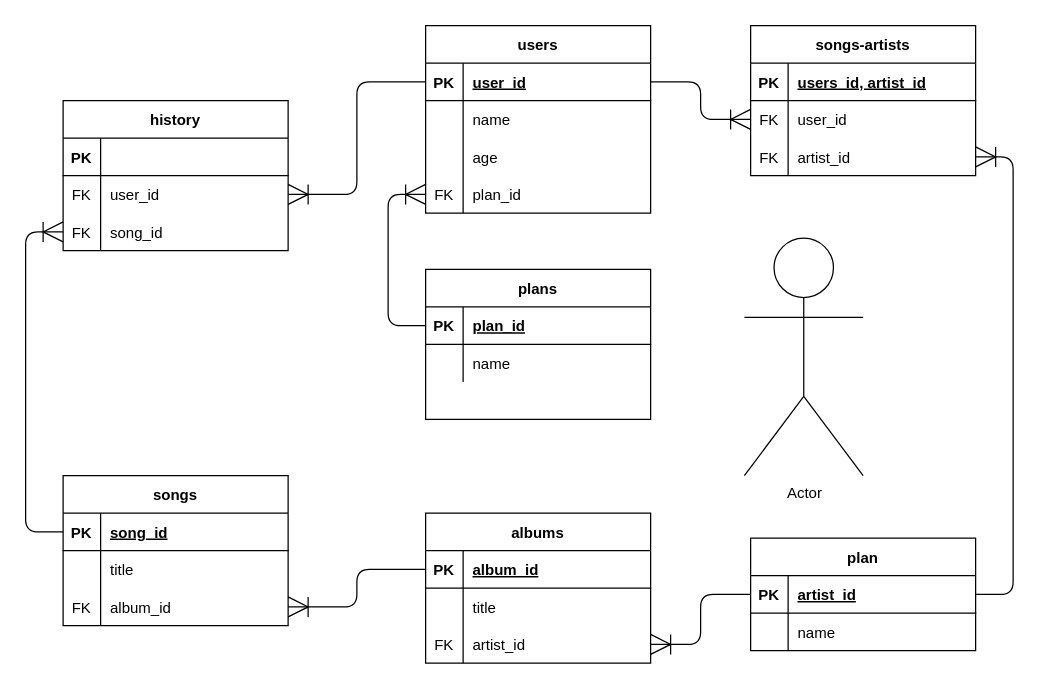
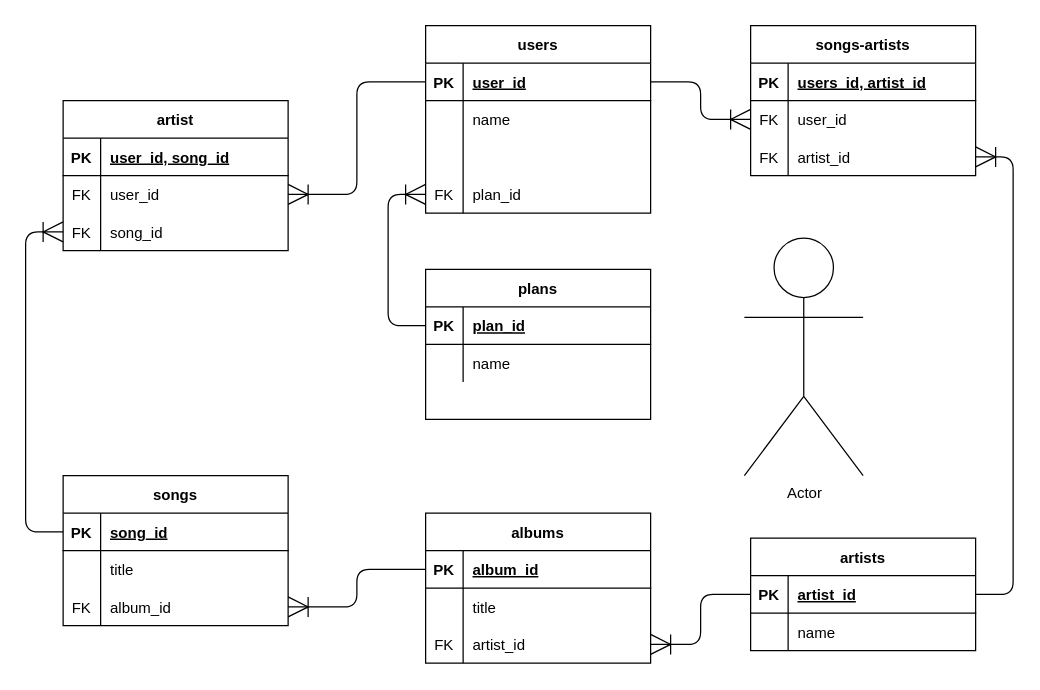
- <mxCell id="24" value="history" style="shape=table;startSize=30;container=1;collapsible=1;childLayout=tableLayout;fixedRows=1;rowLines=0;fontStyle=1;align=center;resizeLast=1;hachureGap=4;pointerEvents=0;" parent="1" vertex="1"><mxGeometry x="50" y="80" width="180" height="120" as="geometry" /></mxCell>
+ <mxCell id="24" value="artist" style="shape=table;startSize=30;container=1;collapsible=1;childLayout=tableLayout;fixedRows=1;rowLines=0;fontStyle=1;align=center;resizeLast=1;hachureGap=4;pointerEvents=0;" parent="1" vertex="1"><mxGeometry x="50" y="80" width="180" height="120" as="geometry" /></mxCell>
+ <mxCell id="27" value="user_id, song_id" style="shape=partialRectangle;connectable=0;fillColor=none;top=0;left=0;bottom=0;right=0;align=left;spacingLeft=6;fontStyle=5;overflow=hidden;" parent="25" vertex="1"><mxGeometry x="30" width="150" height="30" as="geometry"><mxRectangle width="150" height="30" as="alternateBounds" /></mxGeometry></mxCell>
- <mxCell id="11" value="age" style="shape=partialRectangle;connectable=0;fillColor=none;top=0;left=0;bottom=0;right=0;align=left;spacingLeft=6;overflow=hidden;" parent="9" vertex="1"><mxGeometry x="30" width="150" height="30" as="geometry"><mxRectangle width="150" height="30" as="alternateBounds" /></mxGeometry></mxCell>
- <mxCell id="44" value="plan" style="shape=table;startSize=30;container=1;collapsible=1;childLayout=tableLayout;fixedRows=1;rowLines=0;fontStyle=1;align=center;resizeLast=1;hachureGap=4;pointerEvents=0;" parent="1" vertex="1"><mxGeometry x="600" y="430" width="180" height="90" as="geometry" /></mxCell>
+ <mxCell id="44" value="artists" style="shape=table;startSize=30;container=1;collapsible=1;childLayout=tableLayout;fixedRows=1;rowLines=0;fontStyle=1;align=center;resizeLast=1;hachureGap=4;pointerEvents=0;" parent="1" vertex="1"><mxGeometry x="600" y="430" width="180" height="90" as="geometry" /></mxCell>
